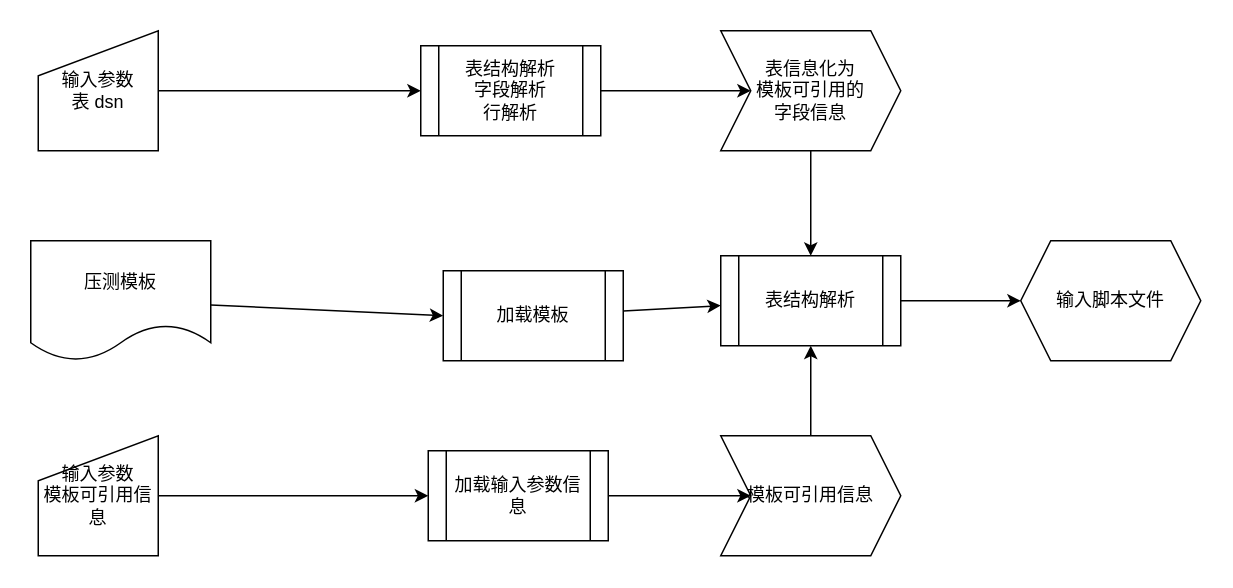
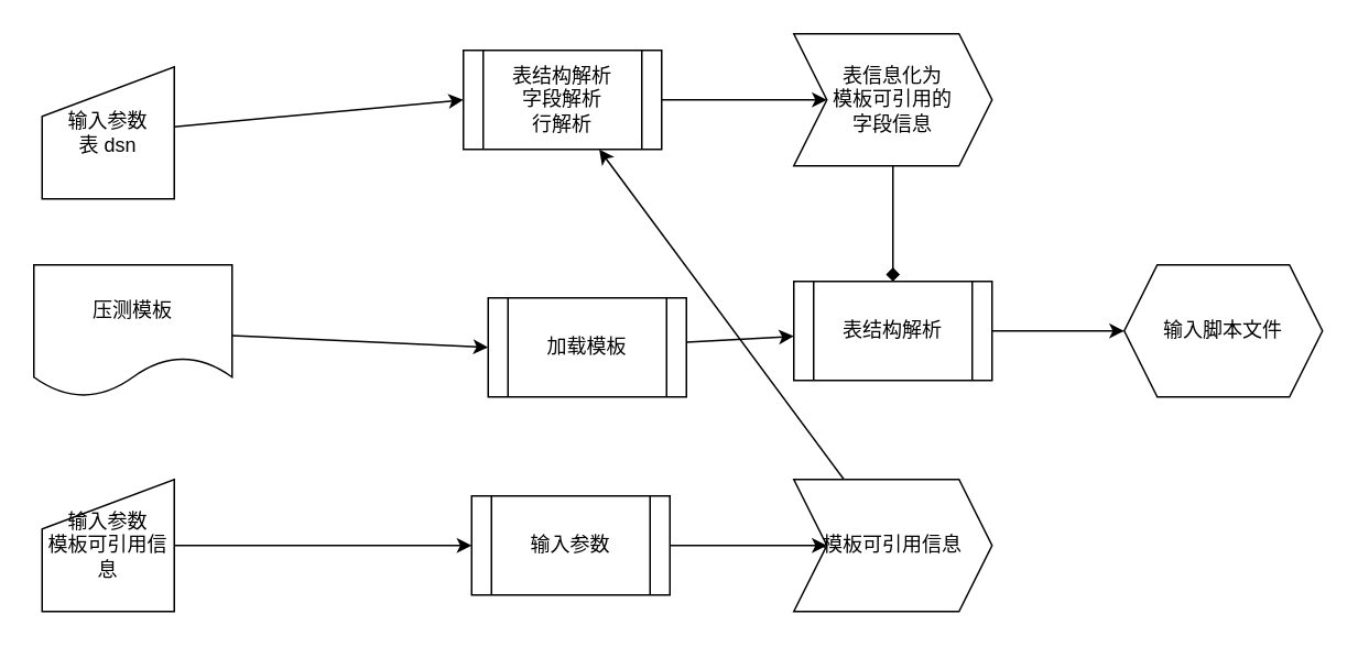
- <mxCell id="20" value="输入参数&lt;br&gt;表 dsn" style="shape=manualInput;whiteSpace=wrap;html=1;" vertex="1" parent="1"><mxGeometry x="25" y="20" width="80" height="80" as="geometry" /></mxCell>
+ <mxCell id="20" value="输入参数&lt;br&gt;表 dsn" style="shape=manualInput;whiteSpace=wrap;html=1;" vertex="1" parent="1"><mxGeometry x="25" y="40" width="80" height="80" as="geometry" /></mxCell>
- <mxCell id="8" style="edgeStyle=none;html=1;entryX=0.5;entryY=0;entryDx=0;entryDy=0;" parent="1" source="9" target="13" edge="1"><mxGeometry relative="1" as="geometry" /></mxCell>
+ <mxCell id="8" style="edgeStyle=none;html=1;entryX=0.5;entryY=0;entryDx=0;entryDy=0;endArrow=diamond;" parent="1" source="9" target="13" edge="1"><mxGeometry relative="1" as="geometry" /></mxCell>
- <mxCell id="16" style="edgeStyle=none;html=1;entryX=0.5;entryY=1;entryDx=0;entryDy=0;" parent="1" source="17" target="13" edge="1"><mxGeometry relative="1" as="geometry" /></mxCell>
+ <mxCell id="16" style="edgeStyle=none;html=1;" parent="1" source="17" target="5" edge="1"><mxGeometry relative="1" as="geometry" /></mxCell>
- <mxCell id="15" value="加载输入参数信息" style="shape=process;whiteSpace=wrap;html=1;backgroundOutline=1;" parent="1" vertex="1"><mxGeometry x="285" y="300" width="120" height="60" as="geometry" /></mxCell>
+ <mxCell id="15" value="输入参数" style="shape=process;whiteSpace=wrap;html=1;backgroundOutline=1;" parent="1" vertex="1"><mxGeometry x="285" y="300" width="120" height="60" as="geometry" /></mxCell>
